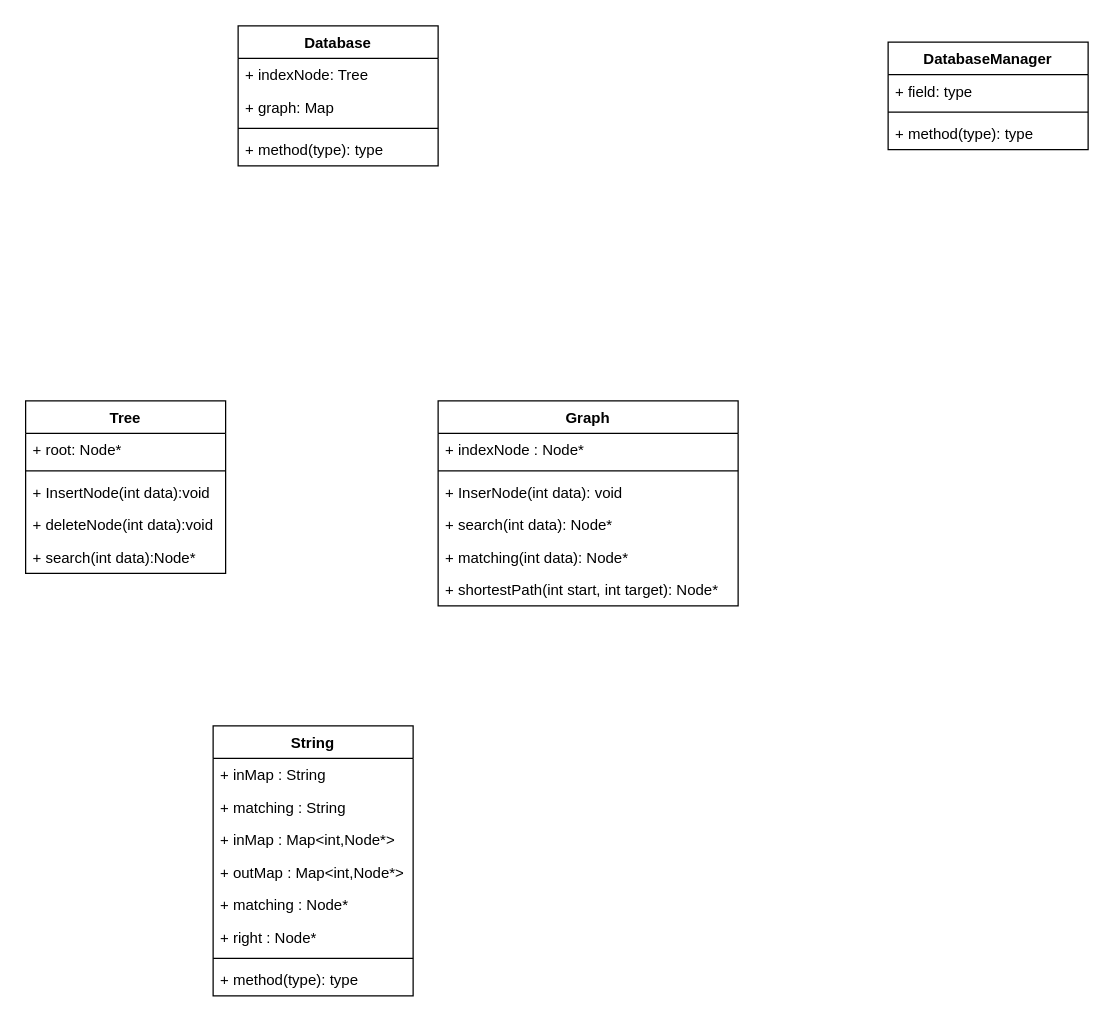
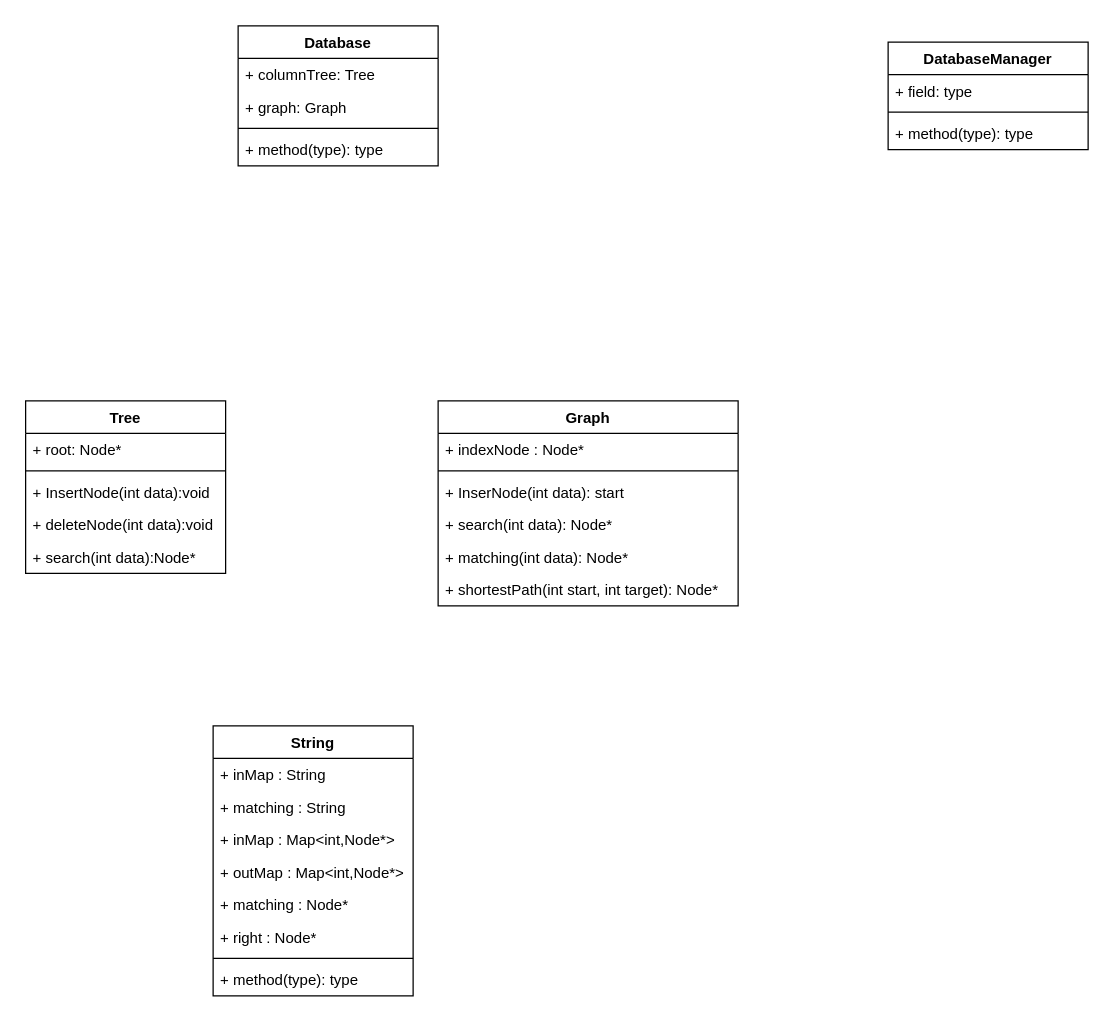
- <mxCell id="25" value="+ indexNode: Tree" style="text;strokeColor=none;fillColor=none;align=left;verticalAlign=top;spacingLeft=4;spacingRight=4;overflow=hidden;rotatable=0;points=[[0,0.5],[1,0.5]];portConstraint=eastwest;" vertex="1" parent="24"><mxGeometry y="26" width="160" height="26" as="geometry" /></mxCell>
+ <mxCell id="25" value="+ columnTree: Tree" style="text;strokeColor=none;fillColor=none;align=left;verticalAlign=top;spacingLeft=4;spacingRight=4;overflow=hidden;rotatable=0;points=[[0,0.5],[1,0.5]];portConstraint=eastwest;" vertex="1" parent="24"><mxGeometry y="26" width="160" height="26" as="geometry" /></mxCell>
- <mxCell id="26" value="+ graph: Map" style="text;strokeColor=none;fillColor=none;align=left;verticalAlign=top;spacingLeft=4;spacingRight=4;overflow=hidden;rotatable=0;points=[[0,0.5],[1,0.5]];portConstraint=eastwest;" vertex="1" parent="24"><mxGeometry y="52" width="160" height="26" as="geometry" /></mxCell>
+ <mxCell id="26" value="+ graph: Graph" style="text;strokeColor=none;fillColor=none;align=left;verticalAlign=top;spacingLeft=4;spacingRight=4;overflow=hidden;rotatable=0;points=[[0,0.5],[1,0.5]];portConstraint=eastwest;" vertex="1" parent="24"><mxGeometry y="52" width="160" height="26" as="geometry" /></mxCell>
- <mxCell id="14" value="+ InserNode(int data): void" style="text;strokeColor=none;fillColor=none;align=left;verticalAlign=top;spacingLeft=4;spacingRight=4;overflow=hidden;rotatable=0;points=[[0,0.5],[1,0.5]];portConstraint=eastwest;" vertex="1" parent="11"><mxGeometry y="60" width="240" height="26" as="geometry" /></mxCell>
+ <mxCell id="14" value="+ InserNode(int data): start" style="text;strokeColor=none;fillColor=none;align=left;verticalAlign=top;spacingLeft=4;spacingRight=4;overflow=hidden;rotatable=0;points=[[0,0.5],[1,0.5]];portConstraint=eastwest;" vertex="1" parent="11"><mxGeometry y="60" width="240" height="26" as="geometry" /></mxCell>
